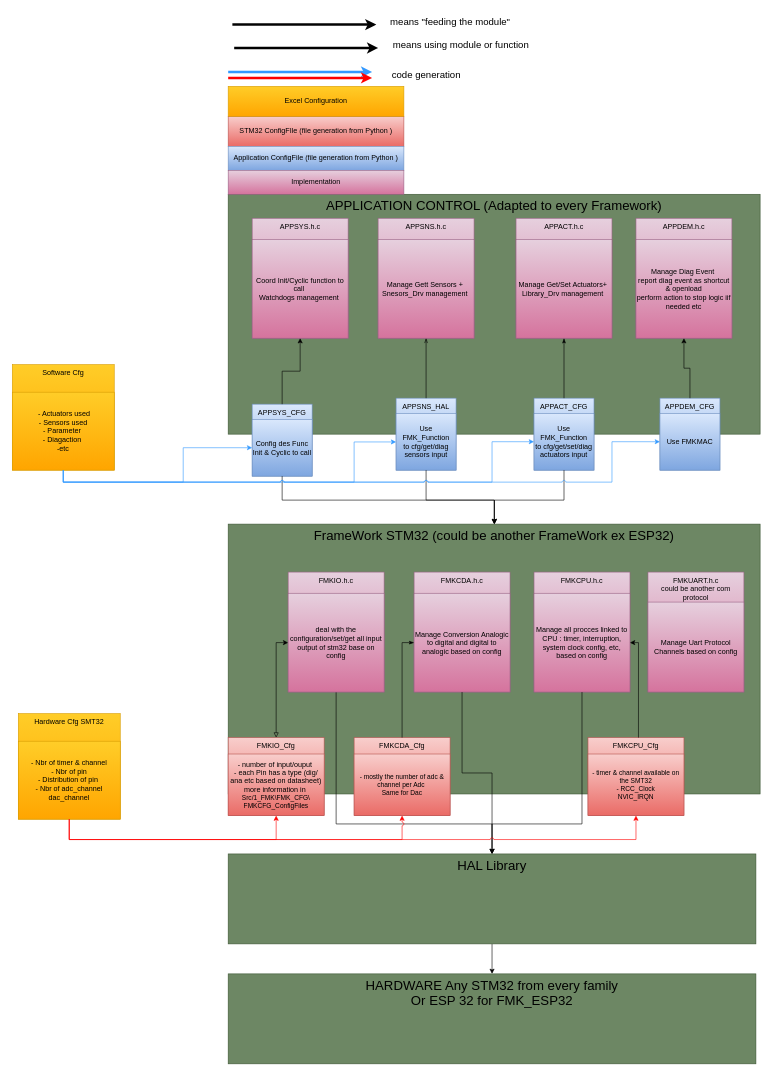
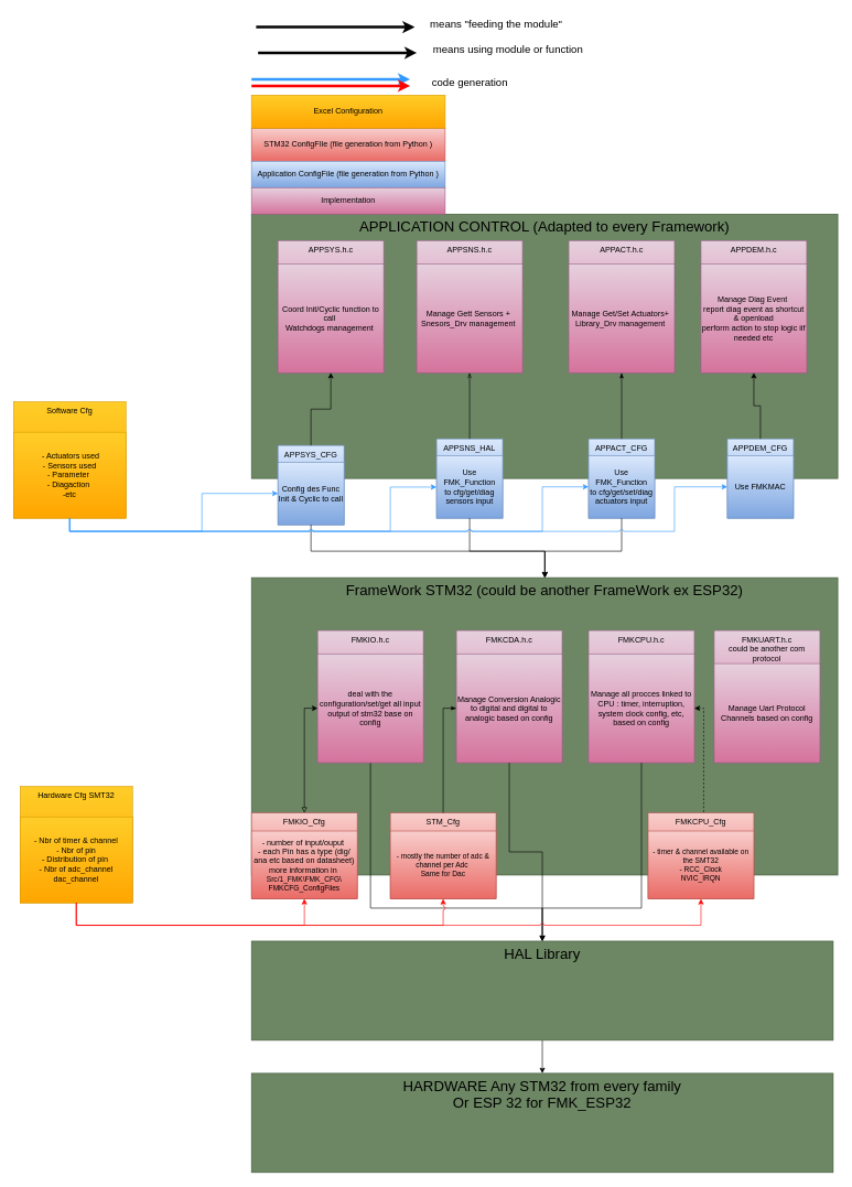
- <mxCell id="40" style="edgeStyle=orthogonalEdgeStyle;rounded=0;orthogonalLoop=1;jettySize=auto;html=1;exitX=1;exitY=0.5;exitDx=0;exitDy=0;entryX=0.526;entryY=0;entryDx=0;entryDy=0;entryPerimeter=0;strokeColor=#000000;startArrow=classic;startFill=1;endArrow=none;endFill=0;" parent="1" source="18" target="37" edge="1"><mxGeometry relative="1" as="geometry"><Array as="points"><mxPoint x="1064" y="1071" /></Array></mxGeometry></mxCell>
+ <mxCell id="40" style="edgeStyle=orthogonalEdgeStyle;rounded=0;orthogonalLoop=1;jettySize=auto;html=1;exitX=1;exitY=0.5;exitDx=0;exitDy=0;entryX=0.526;entryY=0;entryDx=0;entryDy=0;entryPerimeter=0;strokeColor=#000000;startArrow=classic;startFill=1;endArrow=none;endFill=0;dashed=1;" parent="1" source="18" target="37" edge="1"><mxGeometry relative="1" as="geometry"><Array as="points"><mxPoint x="1064" y="1071" /></Array></mxGeometry></mxCell>
- <mxCell id="32" value="FMKCDA_Cfg" style="rounded=0;whiteSpace=wrap;html=1;fillColor=#f8cecc;gradientColor=#ea6b66;strokeColor=#b85450;fontColor=#000000;verticalAlign=top;" parent="31" vertex="1"><mxGeometry width="160" height="130" as="geometry" /></mxCell>
+ <mxCell id="32" value="STM_Cfg" style="rounded=0;whiteSpace=wrap;html=1;fillColor=#f8cecc;gradientColor=#ea6b66;strokeColor=#b85450;fontColor=#000000;verticalAlign=top;" parent="31" vertex="1"><mxGeometry width="160" height="130" as="geometry" /></mxCell>
